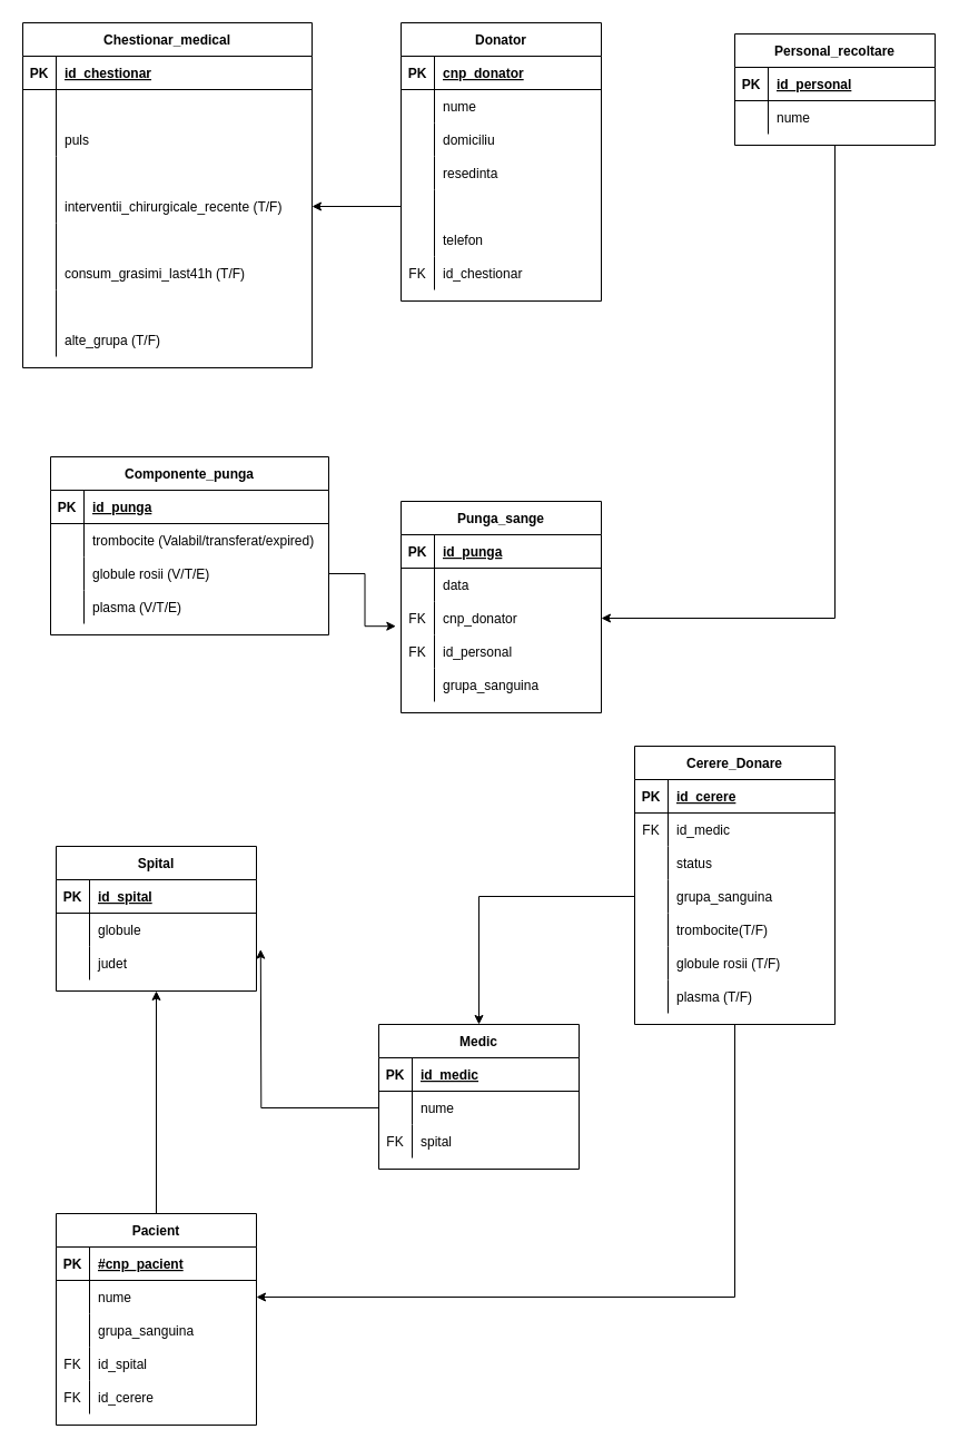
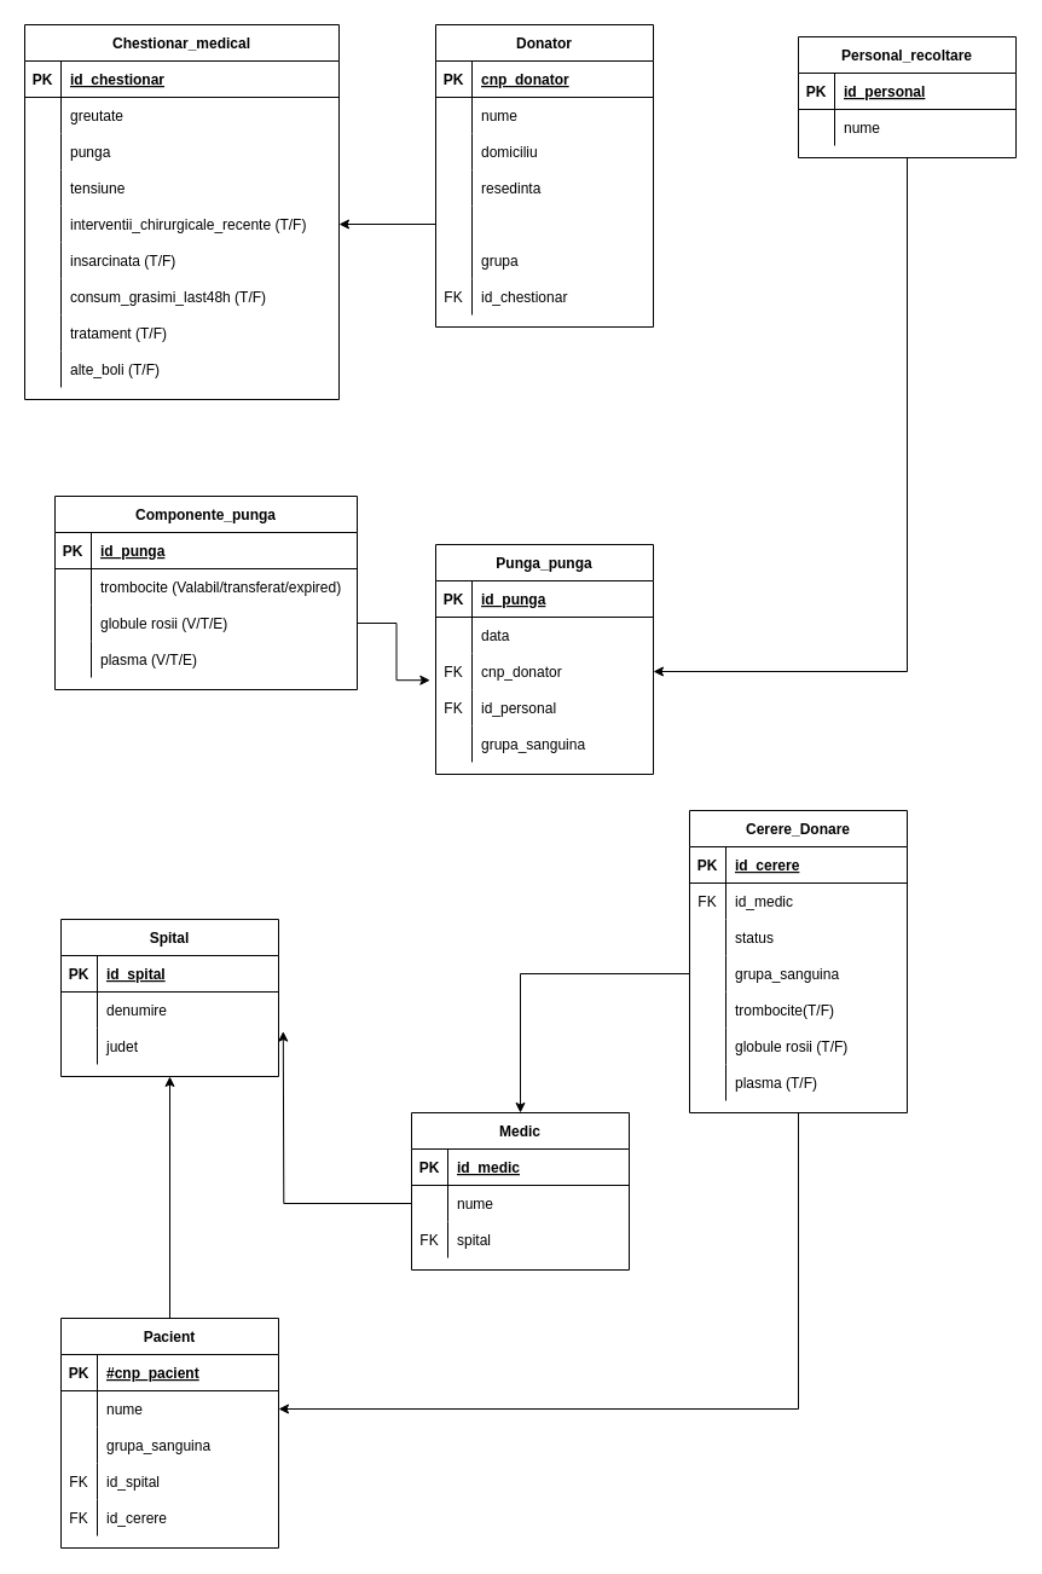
+ <mxCell id="29" value="greutate" style="shape=partialRectangle;connectable=0;fillColor=none;top=0;left=0;bottom=0;right=0;align=left;spacingLeft=6;overflow=hidden;" parent="27" vertex="1"><mxGeometry x="30" width="230" height="30" as="geometry"><mxRectangle width="230" height="30" as="alternateBounds" /></mxGeometry></mxCell>
- <mxCell id="32" value="puls" style="shape=partialRectangle;connectable=0;fillColor=none;top=0;left=0;bottom=0;right=0;align=left;spacingLeft=6;overflow=hidden;" parent="30" vertex="1"><mxGeometry x="30" width="230" height="30" as="geometry"><mxRectangle width="230" height="30" as="alternateBounds" /></mxGeometry></mxCell>
+ <mxCell id="32" value="punga" style="shape=partialRectangle;connectable=0;fillColor=none;top=0;left=0;bottom=0;right=0;align=left;spacingLeft=6;overflow=hidden;" parent="30" vertex="1"><mxGeometry x="30" width="230" height="30" as="geometry"><mxRectangle width="230" height="30" as="alternateBounds" /></mxGeometry></mxCell>
+ <mxCell id="35" value="tensiune" style="shape=partialRectangle;connectable=0;fillColor=none;top=0;left=0;bottom=0;right=0;align=left;spacingLeft=6;overflow=hidden;" parent="33" vertex="1"><mxGeometry x="30" width="230" height="30" as="geometry"><mxRectangle width="230" height="30" as="alternateBounds" /></mxGeometry></mxCell>
+ <mxCell id="41" value="insarcinata (T/F)" style="shape=partialRectangle;connectable=0;fillColor=none;top=0;left=0;bottom=0;right=0;align=left;spacingLeft=6;overflow=hidden;" parent="39" vertex="1"><mxGeometry x="30" width="230" height="30" as="geometry"><mxRectangle width="230" height="30" as="alternateBounds" /></mxGeometry></mxCell>
- <mxCell id="19" value="telefon" style="shape=partialRectangle;connectable=0;fillColor=none;top=0;left=0;bottom=0;right=0;align=left;spacingLeft=6;overflow=hidden;" parent="17" vertex="1"><mxGeometry x="30" width="150" height="30" as="geometry"><mxRectangle width="150" height="30" as="alternateBounds" /></mxGeometry></mxCell>
+ <mxCell id="19" value="grupa" style="shape=partialRectangle;connectable=0;fillColor=none;top=0;left=0;bottom=0;right=0;align=left;spacingLeft=6;overflow=hidden;" parent="17" vertex="1"><mxGeometry x="30" width="150" height="30" as="geometry"><mxRectangle width="150" height="30" as="alternateBounds" /></mxGeometry></mxCell>
- <mxCell id="44" value="consum_grasimi_last41h (T/F)" style="shape=partialRectangle;connectable=0;fillColor=none;top=0;left=0;bottom=0;right=0;align=left;spacingLeft=6;overflow=hidden;" parent="42" vertex="1"><mxGeometry x="30" width="230" height="30" as="geometry"><mxRectangle width="230" height="30" as="alternateBounds" /></mxGeometry></mxCell>
+ <mxCell id="44" value="consum_grasimi_last48h (T/F)" style="shape=partialRectangle;connectable=0;fillColor=none;top=0;left=0;bottom=0;right=0;align=left;spacingLeft=6;overflow=hidden;" parent="42" vertex="1"><mxGeometry x="30" width="230" height="30" as="geometry"><mxRectangle width="230" height="30" as="alternateBounds" /></mxGeometry></mxCell>
+ <mxCell id="47" value="tratament (T/F)" style="shape=partialRectangle;connectable=0;fillColor=none;top=0;left=0;bottom=0;right=0;align=left;spacingLeft=6;overflow=hidden;" parent="45" vertex="1"><mxGeometry x="30" width="230" height="30" as="geometry"><mxRectangle width="230" height="30" as="alternateBounds" /></mxGeometry></mxCell>
- <mxCell id="50" value="alte_grupa (T/F)" style="shape=partialRectangle;connectable=0;fillColor=none;top=0;left=0;bottom=0;right=0;align=left;spacingLeft=6;overflow=hidden;" parent="48" vertex="1"><mxGeometry x="30" width="230" height="30" as="geometry"><mxRectangle width="230" height="30" as="alternateBounds" /></mxGeometry></mxCell>
+ <mxCell id="50" value="alte_boli (T/F)" style="shape=partialRectangle;connectable=0;fillColor=none;top=0;left=0;bottom=0;right=0;align=left;spacingLeft=6;overflow=hidden;" parent="48" vertex="1"><mxGeometry x="30" width="230" height="30" as="geometry"><mxRectangle width="230" height="30" as="alternateBounds" /></mxGeometry></mxCell>
- <mxCell id="59" value="Punga_sange" style="shape=table;startSize=30;container=1;collapsible=1;childLayout=tableLayout;fixedRows=1;rowLines=0;fontStyle=1;align=center;resizeLast=1;" parent="1" vertex="1"><mxGeometry x="360" y="450" width="180" height="190" as="geometry" /></mxCell>
+ <mxCell id="59" value="Punga_punga" style="shape=table;startSize=30;container=1;collapsible=1;childLayout=tableLayout;fixedRows=1;rowLines=0;fontStyle=1;align=center;resizeLast=1;" parent="1" vertex="1"><mxGeometry x="360" y="450" width="180" height="190" as="geometry" /></mxCell>
- <mxCell id="82" value="globule" style="shape=partialRectangle;connectable=0;fillColor=none;top=0;left=0;bottom=0;right=0;align=left;spacingLeft=6;overflow=hidden;" parent="80" vertex="1"><mxGeometry x="30" width="150" height="30" as="geometry"><mxRectangle width="150" height="30" as="alternateBounds" /></mxGeometry></mxCell>
+ <mxCell id="82" value="denumire" style="shape=partialRectangle;connectable=0;fillColor=none;top=0;left=0;bottom=0;right=0;align=left;spacingLeft=6;overflow=hidden;" parent="80" vertex="1"><mxGeometry x="30" width="150" height="30" as="geometry"><mxRectangle width="150" height="30" as="alternateBounds" /></mxGeometry></mxCell>
